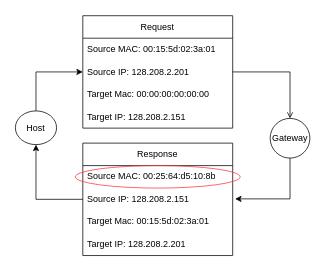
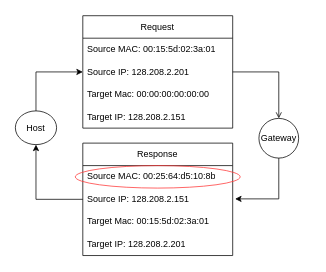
- <mxCell id="17" value="Gateway" style="ellipse;whiteSpace=wrap;html=1;aspect=fixed;strokeColor=#000000;fillColor=none;" vertex="1" parent="1"><mxGeometry x="360" y="157" width="53" height="53" as="geometry" /></mxCell>
+ <mxCell id="17" value="Gateway" style="ellipse;whiteSpace=wrap;html=1;aspect=fixed;strokeColor=#000000;fillColor=none;" vertex="1" parent="1"><mxGeometry x="345" y="157" width="53" height="53" as="geometry" /></mxCell>
